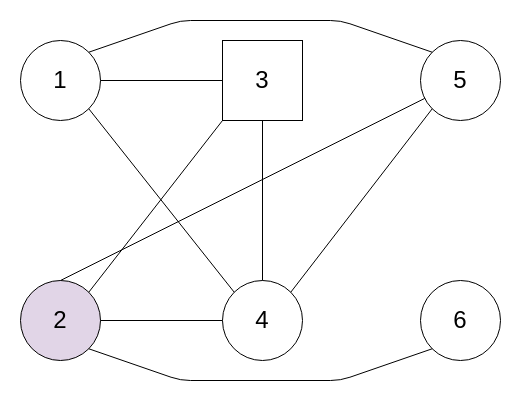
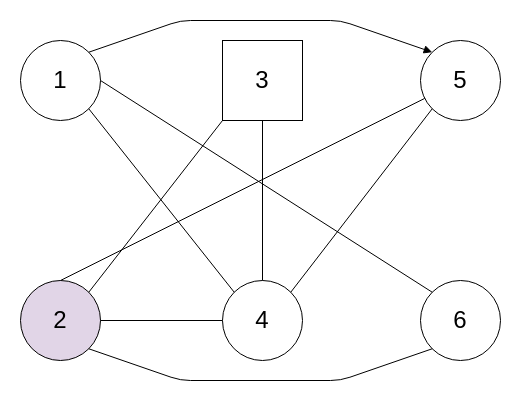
- <mxCell id="14" value="" style="endArrow=none;html=1;fontSize=24;exitX=1;exitY=0;exitDx=0;exitDy=0;entryX=0;entryY=0;entryDx=0;entryDy=0;" edge="1" parent="1" source="7" target="3"><mxGeometry width="50" height="50" relative="1" as="geometry"><mxPoint x="200" y="80" as="sourcePoint" /><mxPoint x="250" y="30" as="targetPoint" /><Array as="points"><mxPoint x="180" y="20" /><mxPoint x="340" y="20" /></Array></mxGeometry></mxCell>
+ <mxCell id="14" value="" style="endArrow=block;html=1;fontSize=24;exitX=1;exitY=0;exitDx=0;exitDy=0;entryX=0;entryY=0;entryDx=0;entryDy=0;" edge="1" parent="1" source="7" target="3"><mxGeometry width="50" height="50" relative="1" as="geometry"><mxPoint x="200" y="80" as="sourcePoint" /><mxPoint x="250" y="30" as="targetPoint" /><Array as="points"><mxPoint x="180" y="20" /><mxPoint x="340" y="20" /></Array></mxGeometry></mxCell>
- <mxCell id="12" value="" style="endArrow=none;html=1;fontSize=24;exitX=1;exitY=0.5;exitDx=0;exitDy=0;" edge="1" parent="1" source="7" target="5"><mxGeometry width="50" height="50" relative="1" as="geometry"><mxPoint x="370" y="260" as="sourcePoint" /><mxPoint x="420" y="210" as="targetPoint" /></mxGeometry></mxCell>
+ <mxCell id="12" value="" style="endArrow=none;html=1;fontSize=24;entryX=0;entryY=0;entryDx=0;entryDy=0;exitX=1;exitY=0.5;exitDx=0;exitDy=0;" edge="1" parent="1" source="7" target="2"><mxGeometry width="50" height="50" relative="1" as="geometry"><mxPoint x="370" y="260" as="sourcePoint" /><mxPoint x="420" y="210" as="targetPoint" /></mxGeometry></mxCell>
